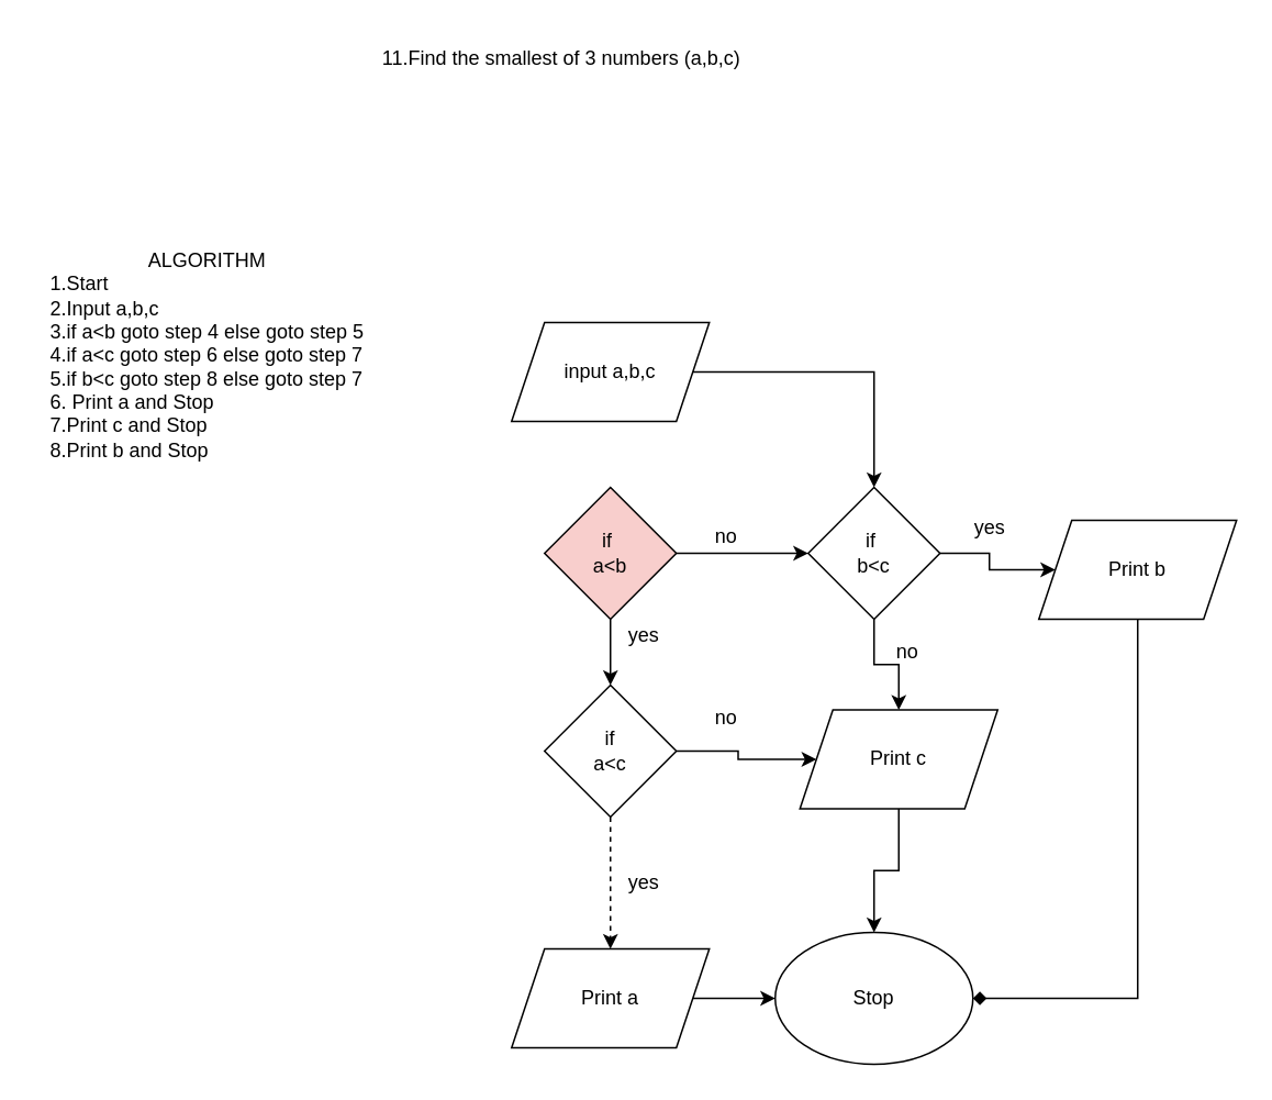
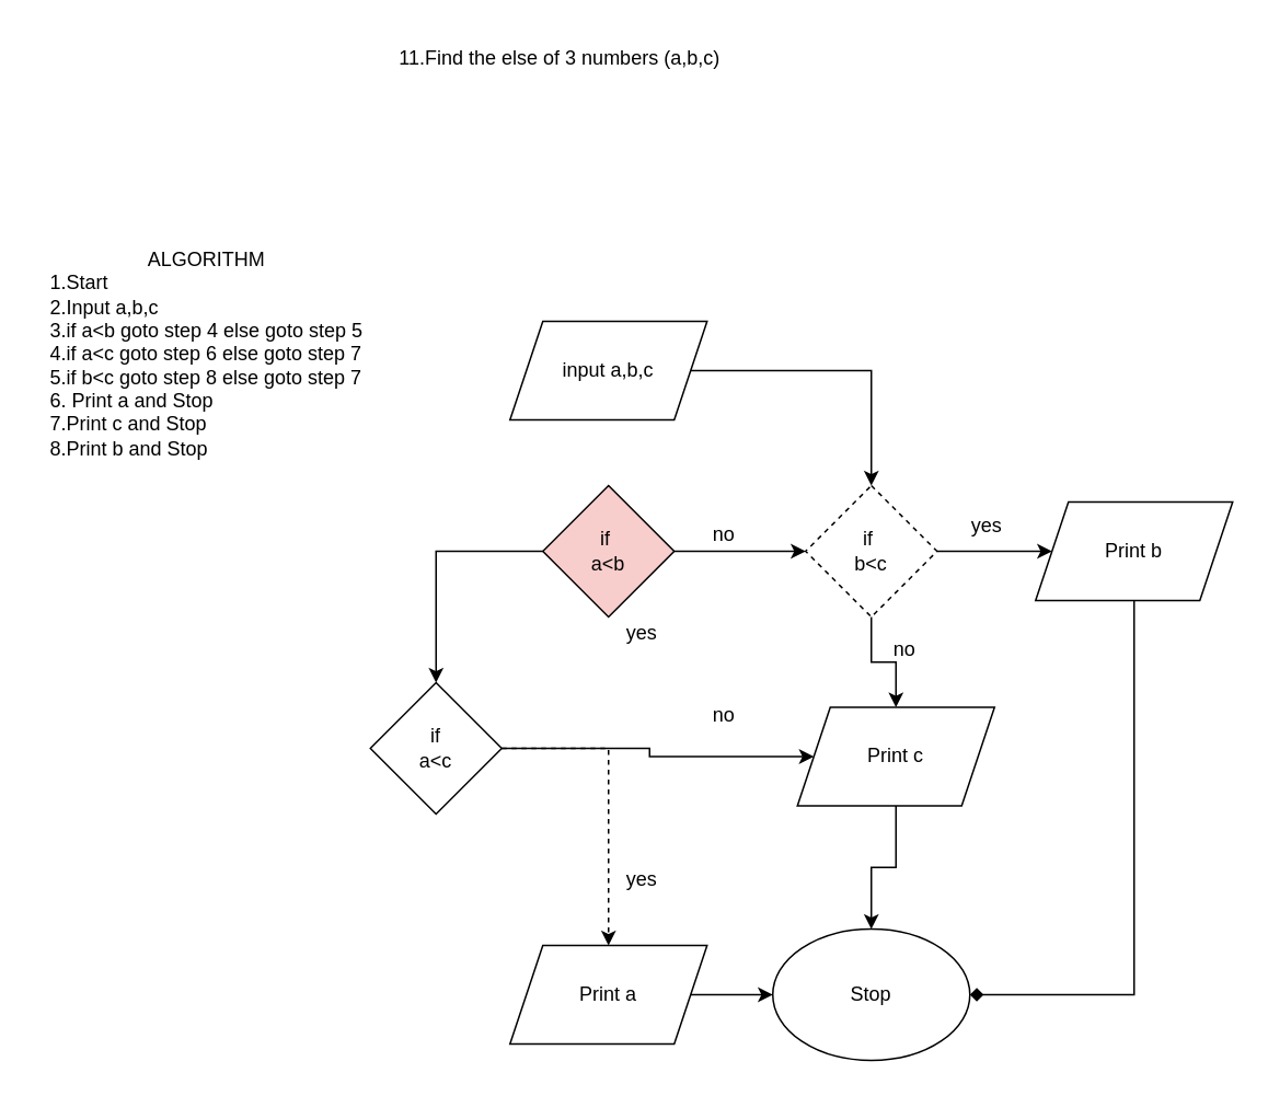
- <mxCell id="26" value="11.Find the smallest of 3 numbers (a,b,c)" style="text;html=1;align=center;verticalAlign=middle;resizable=0;points=[];autosize=1;strokeColor=none;fillColor=none;" parent="1" vertex="1"><mxGeometry x="220" y="20" width="240" height="30" as="geometry" /></mxCell>
+ <mxCell id="26" value="11.Find the else of 3 numbers (a,b,c)" style="text;html=1;align=center;verticalAlign=middle;resizable=0;points=[];autosize=1;strokeColor=none;fillColor=none;" parent="1" vertex="1"><mxGeometry x="220" y="20" width="240" height="30" as="geometry" /></mxCell>
- <mxCell id="13" value="if&amp;nbsp;&lt;br&gt;b&amp;lt;c" style="rhombus;whiteSpace=wrap;html=1;" parent="1" vertex="1"><mxGeometry x="490" y="295" width="80" height="80" as="geometry" /></mxCell>
+ <mxCell id="13" value="if&amp;nbsp;&lt;br&gt;b&amp;lt;c" style="rhombus;whiteSpace=wrap;html=1;dashed=1;" parent="1" vertex="1"><mxGeometry x="490" y="295" width="80" height="80" as="geometry" /></mxCell>
- <mxCell id="19" value="Print b" style="shape=parallelogram;perimeter=parallelogramPerimeter;whiteSpace=wrap;html=1;fixedSize=1;" parent="1" vertex="1"><mxGeometry x="630" y="315" width="120" height="60" as="geometry" /></mxCell>
+ <mxCell id="19" value="Print b" style="shape=parallelogram;perimeter=parallelogramPerimeter;whiteSpace=wrap;html=1;fixedSize=1;" parent="1" vertex="1"><mxGeometry x="630" y="305" width="120" height="60" as="geometry" /></mxCell>
- <mxCell id="10" value="if&lt;br&gt;a&amp;lt;c" style="rhombus;whiteSpace=wrap;html=1;" parent="1" vertex="1"><mxGeometry x="330" y="415" width="80" height="80" as="geometry" /></mxCell>
+ <mxCell id="10" value="if&lt;br&gt;a&amp;lt;c" style="rhombus;whiteSpace=wrap;html=1;" parent="1" vertex="1"><mxGeometry x="225" y="415" width="80" height="80" as="geometry" /></mxCell>
